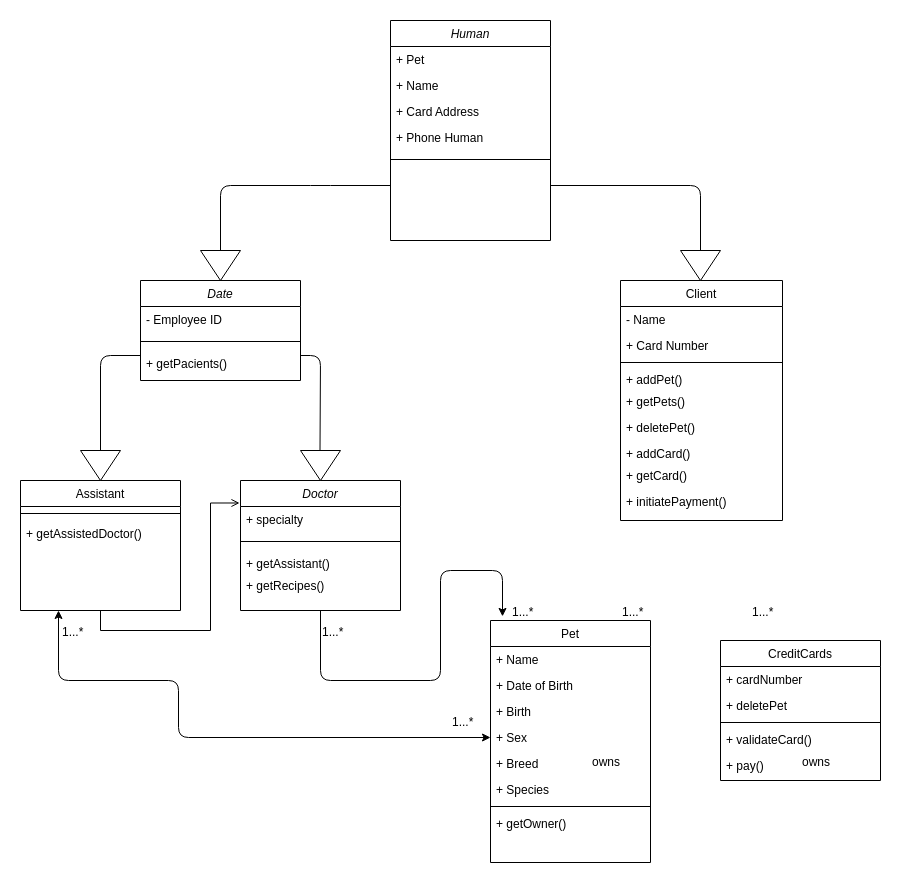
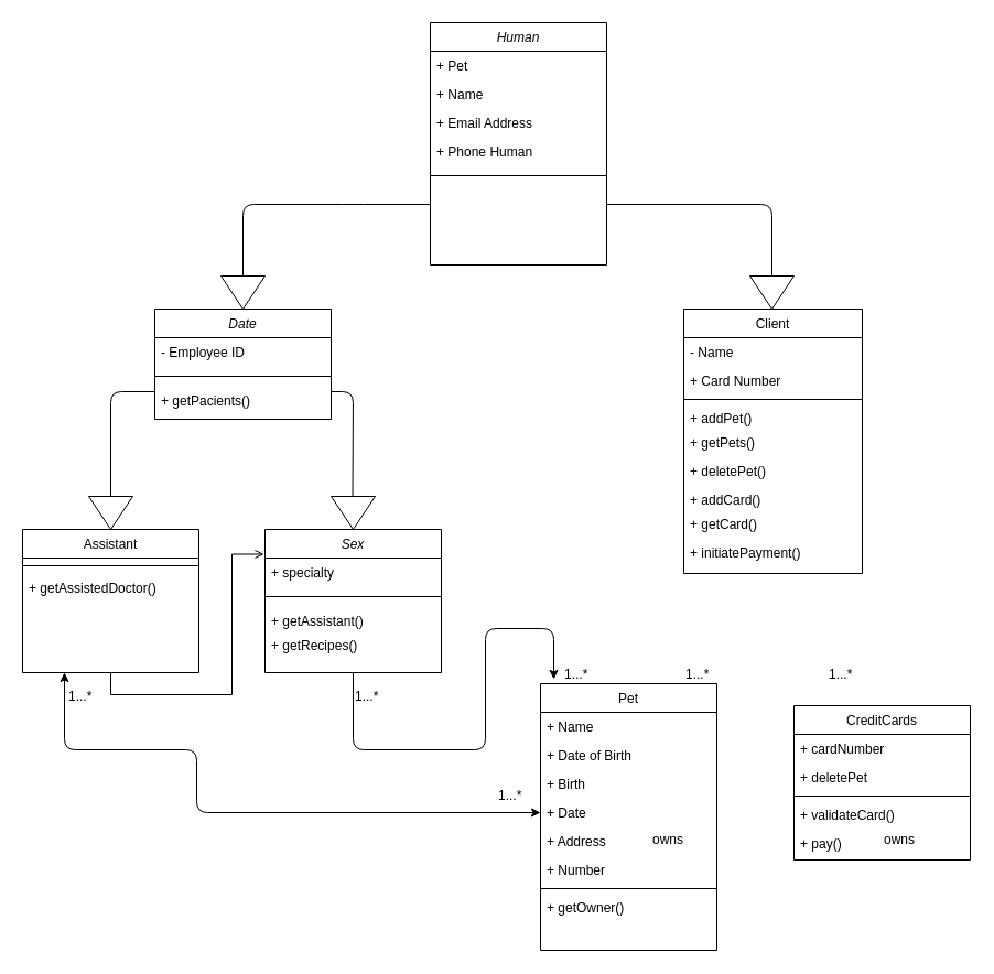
- <mxCell id="46" value="+ Card Address&#10;" style="text;align=left;verticalAlign=top;spacingLeft=4;spacingRight=4;overflow=hidden;rotatable=0;points=[[0,0.5],[1,0.5]];portConstraint=eastwest;" parent="43" vertex="1"><mxGeometry y="78" width="160" height="26" as="geometry" /></mxCell>
+ <mxCell id="46" value="+ Email Address&#10;" style="text;align=left;verticalAlign=top;spacingLeft=4;spacingRight=4;overflow=hidden;rotatable=0;points=[[0,0.5],[1,0.5]];portConstraint=eastwest;" parent="43" vertex="1"><mxGeometry y="78" width="160" height="26" as="geometry" /></mxCell>
- <mxCell id="2" value="Doctor" style="swimlane;fontStyle=2;align=center;verticalAlign=top;childLayout=stackLayout;horizontal=1;startSize=26;horizontalStack=0;resizeParent=1;resizeLast=0;collapsible=1;marginBottom=0;rounded=0;shadow=0;strokeWidth=1;" parent="1" vertex="1"><mxGeometry x="240" y="480" width="160" height="130" as="geometry"><mxRectangle x="230" y="140" width="160" height="26" as="alternateBounds" /></mxGeometry></mxCell>
+ <mxCell id="2" value="Sex" style="swimlane;fontStyle=2;align=center;verticalAlign=top;childLayout=stackLayout;horizontal=1;startSize=26;horizontalStack=0;resizeParent=1;resizeLast=0;collapsible=1;marginBottom=0;rounded=0;shadow=0;strokeWidth=1;" parent="1" vertex="1"><mxGeometry x="240" y="480" width="160" height="130" as="geometry"><mxRectangle x="230" y="140" width="160" height="26" as="alternateBounds" /></mxGeometry></mxCell>
- <mxCell id="25" value="+ Sex" style="text;align=left;verticalAlign=top;spacingLeft=4;spacingRight=4;overflow=hidden;rotatable=0;points=[[0,0.5],[1,0.5]];portConstraint=eastwest;rounded=0;shadow=0;html=0;" parent="21" vertex="1"><mxGeometry y="104" width="160" height="26" as="geometry" /></mxCell>
+ <mxCell id="25" value="+ Date" style="text;align=left;verticalAlign=top;spacingLeft=4;spacingRight=4;overflow=hidden;rotatable=0;points=[[0,0.5],[1,0.5]];portConstraint=eastwest;rounded=0;shadow=0;html=0;" parent="21" vertex="1"><mxGeometry y="104" width="160" height="26" as="geometry" /></mxCell>
- <mxCell id="26" value="+ Breed" style="text;align=left;verticalAlign=top;spacingLeft=4;spacingRight=4;overflow=hidden;rotatable=0;points=[[0,0.5],[1,0.5]];portConstraint=eastwest;" parent="21" vertex="1"><mxGeometry y="130" width="160" height="26" as="geometry" /></mxCell>
+ <mxCell id="26" value="+ Address" style="text;align=left;verticalAlign=top;spacingLeft=4;spacingRight=4;overflow=hidden;rotatable=0;points=[[0,0.5],[1,0.5]];portConstraint=eastwest;" parent="21" vertex="1"><mxGeometry y="130" width="160" height="26" as="geometry" /></mxCell>
- <mxCell id="27" value="+ Species" style="text;align=left;verticalAlign=top;spacingLeft=4;spacingRight=4;overflow=hidden;rotatable=0;points=[[0,0.5],[1,0.5]];portConstraint=eastwest;" parent="21" vertex="1"><mxGeometry y="156" width="160" height="26" as="geometry" /></mxCell>
+ <mxCell id="27" value="+ Number" style="text;align=left;verticalAlign=top;spacingLeft=4;spacingRight=4;overflow=hidden;rotatable=0;points=[[0,0.5],[1,0.5]];portConstraint=eastwest;" parent="21" vertex="1"><mxGeometry y="156" width="160" height="26" as="geometry" /></mxCell>
